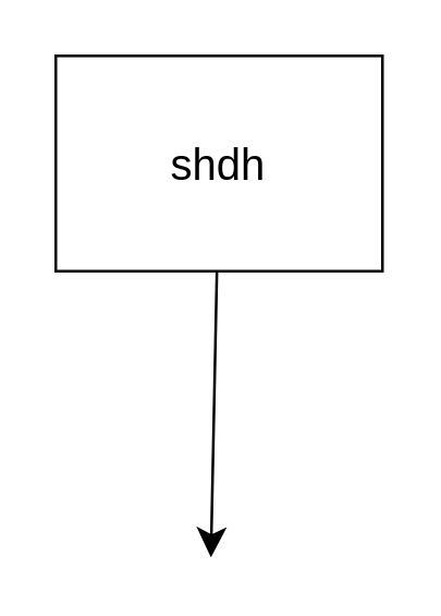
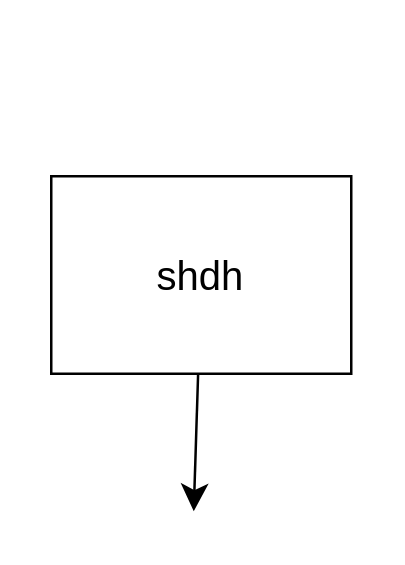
- <mxCell id="3" value="shdh" style="whiteSpace=wrap;html=1;fontSize=16;" vertex="1" parent="1"><mxGeometry x="20" y="20" width="120" height="79" as="geometry" /></mxCell>
+ <mxCell id="3" value="shdh" style="whiteSpace=wrap;html=1;fontSize=16;" vertex="1" parent="1"><mxGeometry x="20" y="70" width="120" height="79" as="geometry" /></mxCell>
